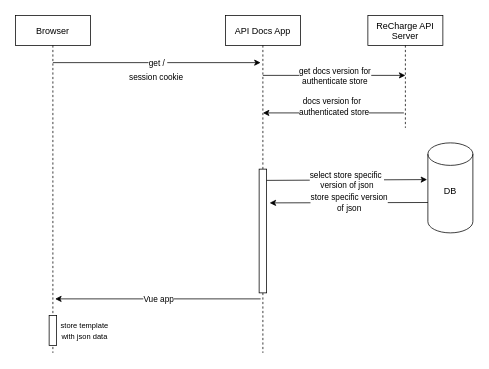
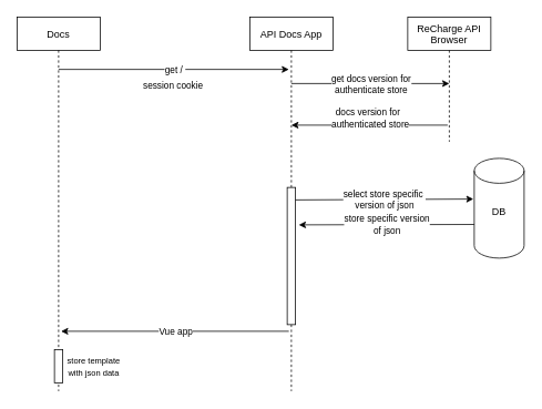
- <mxCell id="15" value="ReCharge API &#10;Server" style="shape=umlLifeline;perimeter=lifelinePerimeter;container=1;collapsible=0;recursiveResize=0;rounded=0;shadow=0;strokeWidth=1;" vertex="1" parent="1"><mxGeometry x="490" y="20" width="100" height="150" as="geometry" /></mxCell>
+ <mxCell id="15" value="ReCharge API &#10;Browser" style="shape=umlLifeline;perimeter=lifelinePerimeter;container=1;collapsible=0;recursiveResize=0;rounded=0;shadow=0;strokeWidth=1;" vertex="1" parent="1"><mxGeometry x="490" y="20" width="100" height="150" as="geometry" /></mxCell>
- <mxCell id="2" value="Browser" style="shape=umlLifeline;perimeter=lifelinePerimeter;container=1;collapsible=0;recursiveResize=0;rounded=0;shadow=0;strokeWidth=1;" vertex="1" parent="1"><mxGeometry x="20" y="20" width="100" height="450" as="geometry" /></mxCell>
+ <mxCell id="2" value="Docs" style="shape=umlLifeline;perimeter=lifelinePerimeter;container=1;collapsible=0;recursiveResize=0;rounded=0;shadow=0;strokeWidth=1;" vertex="1" parent="1"><mxGeometry x="20" y="20" width="100" height="450" as="geometry" /></mxCell>
